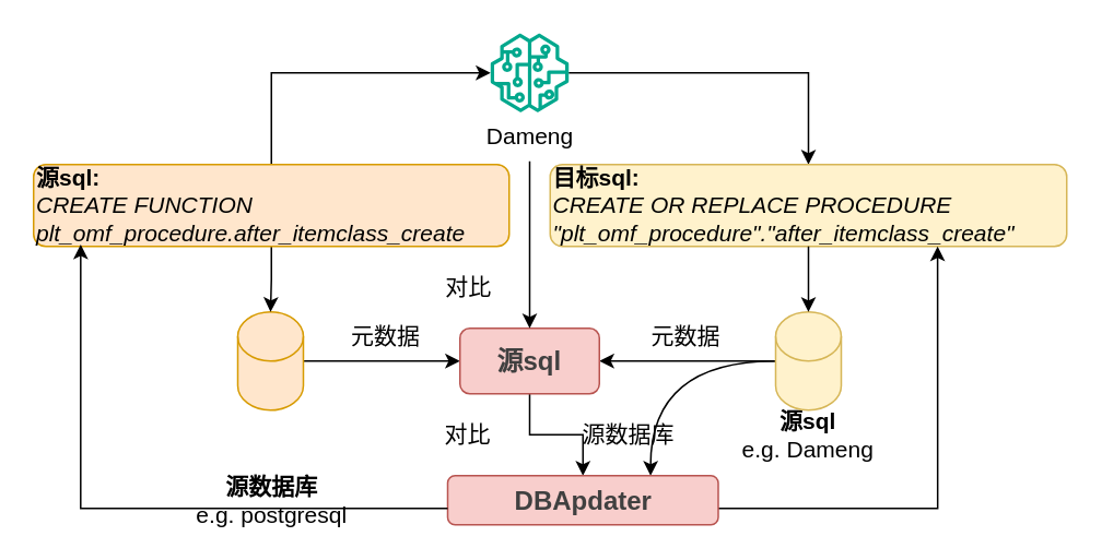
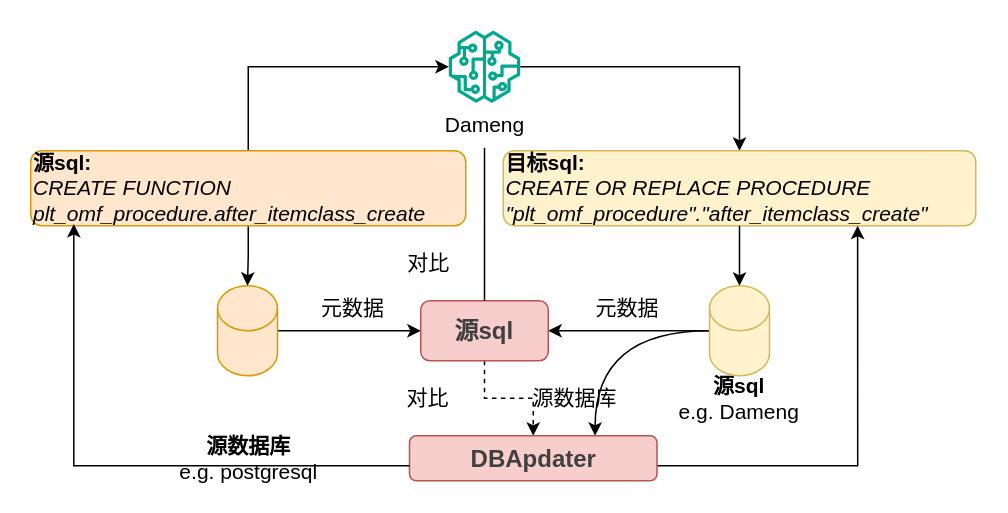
- <mxCell id="25" style="edgeStyle=orthogonalEdgeStyle;rounded=0;orthogonalLoop=1;jettySize=auto;html=1;entryX=0.5;entryY=0;entryDx=0;entryDy=0;" parent="1" source="26" target="16" edge="1"><mxGeometry relative="1" as="geometry" /></mxCell>
+ <mxCell id="25" style="edgeStyle=orthogonalEdgeStyle;rounded=0;orthogonalLoop=1;jettySize=auto;html=1;entryX=0.5;entryY=0;entryDx=0;entryDy=0;endArrow=none;" parent="1" source="26" target="16" edge="1"><mxGeometry relative="1" as="geometry" /></mxCell>
- <mxCell id="15" style="edgeStyle=orthogonalEdgeStyle;rounded=0;orthogonalLoop=1;jettySize=auto;html=1;entryX=0.5;entryY=0;entryDx=0;entryDy=0;" parent="1" source="16" target="18" edge="1"><mxGeometry relative="1" as="geometry" /></mxCell>
+ <mxCell id="15" style="edgeStyle=orthogonalEdgeStyle;rounded=0;orthogonalLoop=1;jettySize=auto;html=1;entryX=0.5;entryY=0;entryDx=0;entryDy=0;dashed=1;" parent="1" source="16" target="18" edge="1"><mxGeometry relative="1" as="geometry" /></mxCell>
